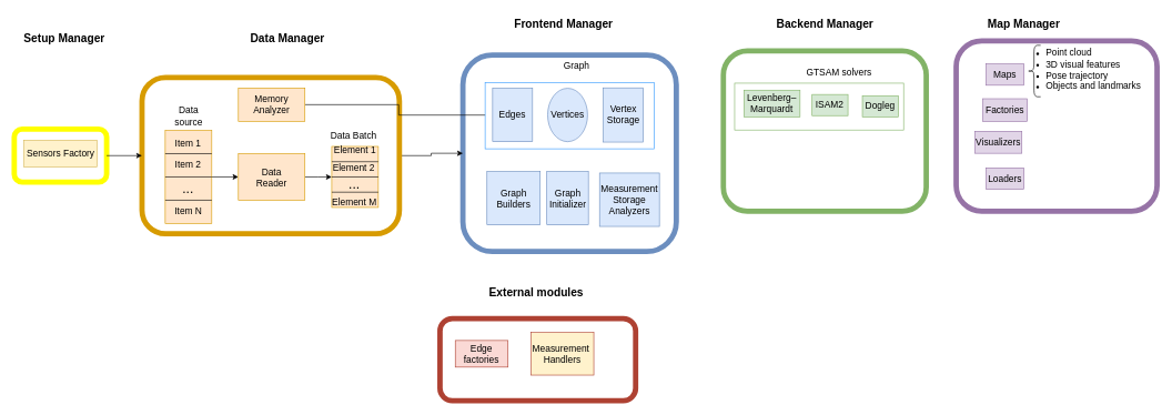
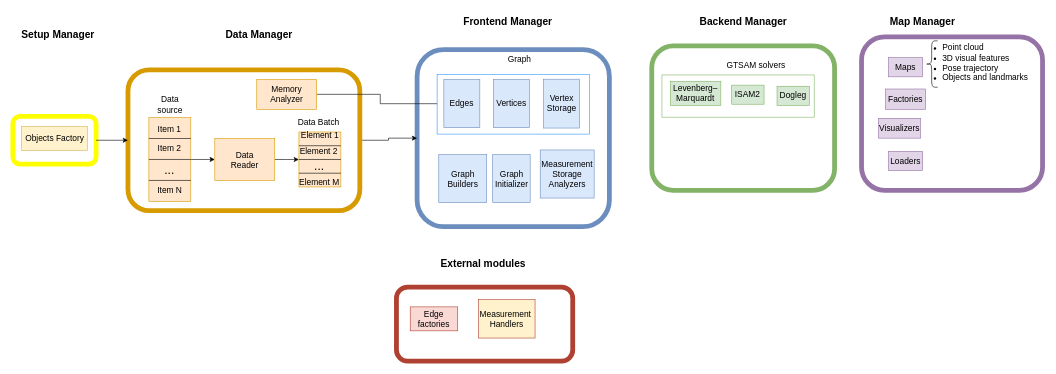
- <mxCell id="16" value="&lt;div&gt;&lt;font style=&quot;font-size: 14px;&quot;&gt;Memory&lt;/font&gt;&lt;/div&gt;&lt;div&gt;&lt;font style=&quot;font-size: 14px;&quot;&gt;Analyzer&lt;/font&gt;&lt;br&gt;&lt;/div&gt;" style="rounded=0;whiteSpace=wrap;html=1;fillColor=#ffe6cc;strokeColor=#d79b00;" vertex="1" parent="1"><mxGeometry x="356.94" y="131.94" width="100" height="50" as="geometry" /></mxCell>
+ <mxCell id="16" value="&lt;div&gt;&lt;font style=&quot;font-size: 14px;&quot;&gt;Memory&lt;/font&gt;&lt;/div&gt;&lt;div&gt;&lt;font style=&quot;font-size: 14px;&quot;&gt;Analyzer&lt;/font&gt;&lt;br&gt;&lt;/div&gt;" style="rounded=0;whiteSpace=wrap;html=1;fillColor=#ffe6cc;strokeColor=#d79b00;" vertex="1" parent="1"><mxGeometry x="426.94" y="131.94" width="100" height="50" as="geometry" /></mxCell>
- <mxCell id="44" value="&lt;div&gt;&lt;font style=&quot;font-size: 14px;&quot;&gt;Vertices&lt;/font&gt;&lt;/div&gt;" style="ellipse;whiteSpace=wrap;html=1;fillColor=#dae8fc;strokeColor=#6c8ebf;" vertex="1" parent="1"><mxGeometry x="821.87" y="132.26" width="60" height="80.25" as="geometry" /></mxCell>
+ <mxCell id="44" value="&lt;div&gt;&lt;font style=&quot;font-size: 14px;&quot;&gt;Vertices&lt;/font&gt;&lt;/div&gt;" style="rounded=0;whiteSpace=wrap;html=1;fillColor=#dae8fc;strokeColor=#6c8ebf;" vertex="1" parent="1"><mxGeometry x="821.87" y="132.26" width="60" height="80.25" as="geometry" /></mxCell>
- <mxCell id="32" value="&lt;font style=&quot;font-size: 14px;&quot;&gt;Sensors Factory&lt;/font&gt;" style="rounded=0;whiteSpace=wrap;html=1;fillColor=#fff2cc;strokeColor=#d6b656;" vertex="1" parent="1"><mxGeometry x="34.5" y="210.48" width="109.88" height="40" as="geometry" /></mxCell>
+ <mxCell id="32" value="&lt;font style=&quot;font-size: 14px;&quot;&gt;Objects Factory&lt;/font&gt;" style="rounded=0;whiteSpace=wrap;html=1;fillColor=#fff2cc;strokeColor=#d6b656;" vertex="1" parent="1"><mxGeometry x="34.5" y="210.48" width="109.88" height="40" as="geometry" /></mxCell>
- <mxCell id="46" value="&lt;span style=&quot;font-size: 14px;&quot;&gt;Measurement Storage Analyzers&lt;/span&gt;" style="rounded=0;whiteSpace=wrap;html=1;fillColor=#dae8fc;strokeColor=#6c8ebf;" vertex="1" parent="1"><mxGeometry x="899.87" y="259.69" width="90" height="80.25" as="geometry" /></mxCell>
+ <mxCell id="46" value="&lt;span style=&quot;font-size: 14px;&quot;&gt;Measurement Storage Analyzers&lt;/span&gt;" style="rounded=0;whiteSpace=wrap;html=1;fillColor=#dae8fc;strokeColor=#6c8ebf;" vertex="1" parent="1"><mxGeometry x="899.87" y="249.69" width="90" height="80.25" as="geometry" /></mxCell>
